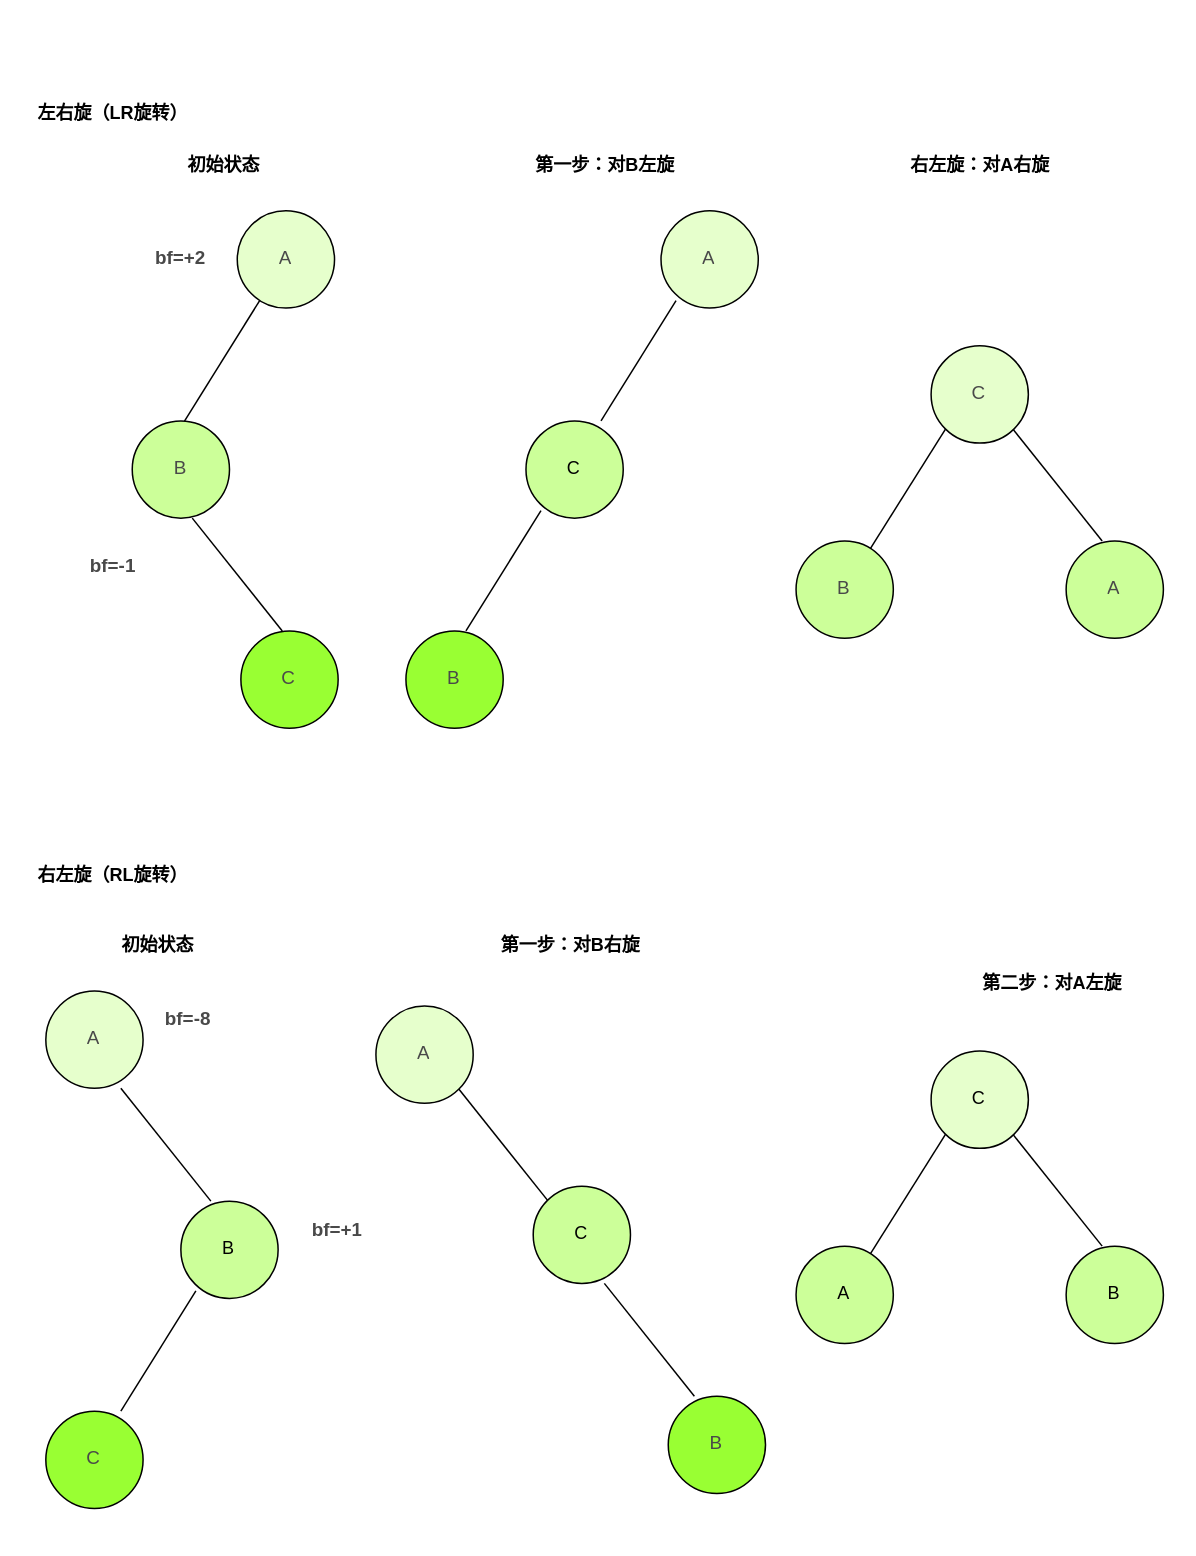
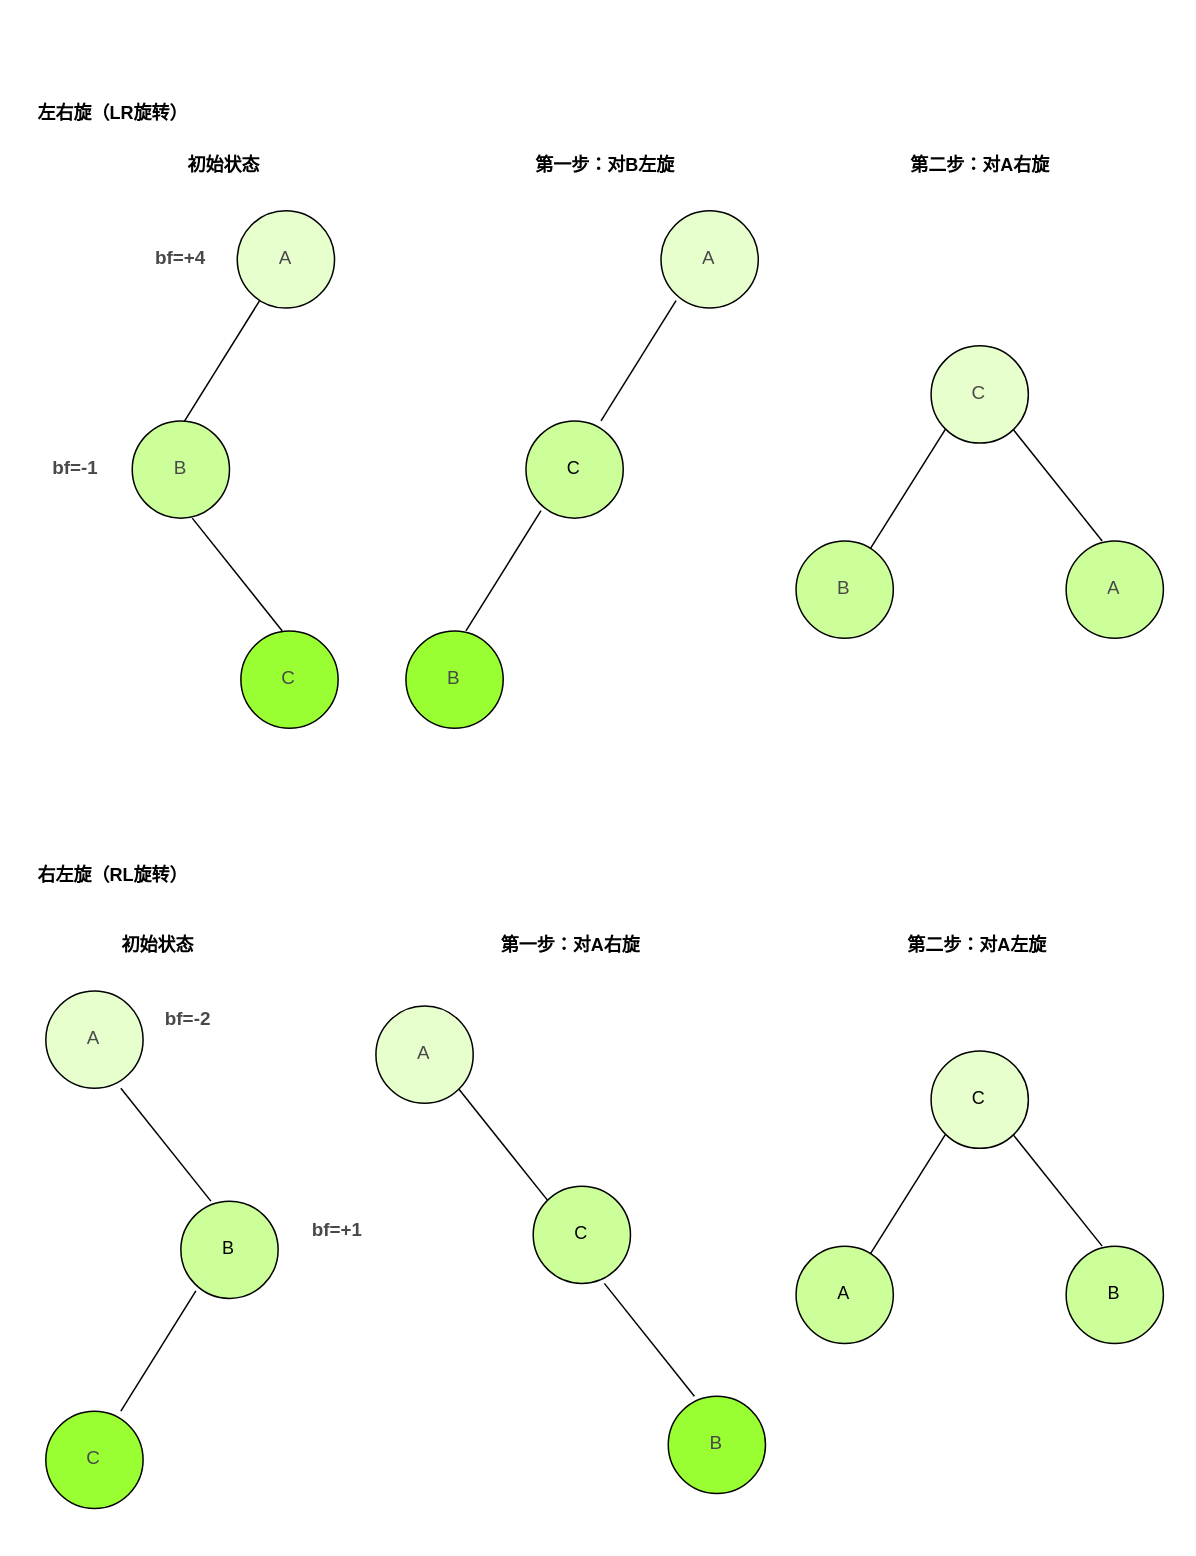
- <mxCell id="86" value="&lt;b&gt;右左旋：对A右旋&lt;/b&gt;" style="text;strokeColor=none;align=center;fillColor=none;html=1;verticalAlign=middle;whiteSpace=wrap;rounded=0;" vertex="1" parent="1"><mxGeometry x="603.61" y="98.75" width="97.59" height="22.5" as="geometry" /></mxCell>
+ <mxCell id="86" value="&lt;b&gt;第二步：对A右旋&lt;/b&gt;" style="text;strokeColor=none;align=center;fillColor=none;html=1;verticalAlign=middle;whiteSpace=wrap;rounded=0;" vertex="1" parent="1"><mxGeometry x="603.61" y="98.75" width="97.59" height="22.5" as="geometry" /></mxCell>
- <mxCell id="42" value="&lt;pre style=&quot;font-family: var(--ds-font-family-code); overflow: auto; padding: calc(var(--ds-md-zoom)*8px)calc(var(--ds-md-zoom)*12px); text-wrap: wrap; word-break: break-all; color: rgb(73, 73, 73); font-size: 12.573px; text-align: start; margin-top: 0px !important; margin-bottom: 0px !important;&quot;&gt;&lt;b&gt;bf=+2&lt;/b&gt;&lt;/pre&gt;" style="text;strokeColor=none;align=center;fillColor=none;html=1;verticalAlign=middle;whiteSpace=wrap;rounded=0;" vertex="1" parent="30"><mxGeometry x="71.21" y="22.41" width="37.59" height="20" as="geometry" /></mxCell>
+ <mxCell id="42" value="&lt;pre style=&quot;font-family: var(--ds-font-family-code); overflow: auto; padding: calc(var(--ds-md-zoom)*8px)calc(var(--ds-md-zoom)*12px); text-wrap: wrap; word-break: break-all; color: rgb(73, 73, 73); font-size: 12.573px; text-align: start; margin-top: 0px !important; margin-bottom: 0px !important;&quot;&gt;&lt;b&gt;bf=+4&lt;/b&gt;&lt;/pre&gt;" style="text;strokeColor=none;align=center;fillColor=none;html=1;verticalAlign=middle;whiteSpace=wrap;rounded=0;" vertex="1" parent="30"><mxGeometry x="71.21" y="22.41" width="37.59" height="20" as="geometry" /></mxCell>
- <mxCell id="43" value="&lt;pre style=&quot;font-family: var(--ds-font-family-code); overflow: auto; padding: calc(var(--ds-md-zoom)*8px)calc(var(--ds-md-zoom)*12px); text-wrap: wrap; word-break: break-all; color: rgb(73, 73, 73); font-size: 12.573px; text-align: start; margin-top: 0px !important; margin-bottom: 0px !important;&quot;&gt;&lt;b&gt;bf=-1&lt;/b&gt;&lt;/pre&gt;" style="text;strokeColor=none;align=center;fillColor=none;html=1;verticalAlign=middle;whiteSpace=wrap;rounded=0;" vertex="1" parent="30"><mxGeometry x="25" y="226.11" width="40" height="22.59" as="geometry" /></mxCell>
+ <mxCell id="43" value="&lt;pre style=&quot;font-family: var(--ds-font-family-code); overflow: auto; padding: calc(var(--ds-md-zoom)*8px)calc(var(--ds-md-zoom)*12px); text-wrap: wrap; word-break: break-all; color: rgb(73, 73, 73); font-size: 12.573px; text-align: start; margin-top: 0px !important; margin-bottom: 0px !important;&quot;&gt;&lt;b&gt;bf=-1&lt;/b&gt;&lt;/pre&gt;" style="text;strokeColor=none;align=center;fillColor=none;html=1;verticalAlign=middle;whiteSpace=wrap;rounded=0;" vertex="1" parent="30"><mxGeometry y="161.11" width="40" height="22.59" as="geometry" /></mxCell>
- <mxCell id="88" value="&lt;b&gt;第一步：对B右旋&lt;/b&gt;" style="text;strokeColor=none;align=center;fillColor=none;html=1;verticalAlign=middle;whiteSpace=wrap;rounded=0;" vertex="1" parent="1"><mxGeometry x="329.82" y="620" width="100" height="20" as="geometry" /></mxCell>
+ <mxCell id="88" value="&lt;b&gt;第一步：对A右旋&lt;/b&gt;" style="text;strokeColor=none;align=center;fillColor=none;html=1;verticalAlign=middle;whiteSpace=wrap;rounded=0;" vertex="1" parent="1"><mxGeometry x="329.82" y="620" width="100" height="20" as="geometry" /></mxCell>
- <mxCell id="89" value="&lt;b&gt;第二步：对A左旋&lt;/b&gt;" style="text;strokeColor=none;align=center;fillColor=none;html=1;verticalAlign=middle;whiteSpace=wrap;rounded=0;" vertex="1" parent="1"><mxGeometry x="651.2" y="647.5" width="100" height="15" as="geometry" /></mxCell>
+ <mxCell id="89" value="&lt;b&gt;第二步：对A左旋&lt;/b&gt;" style="text;strokeColor=none;align=center;fillColor=none;html=1;verticalAlign=middle;whiteSpace=wrap;rounded=0;" vertex="1" parent="1"><mxGeometry x="601.2" y="622.5" width="100" height="15" as="geometry" /></mxCell>
- <mxCell id="48" value="&lt;pre style=&quot;font-family: var(--ds-font-family-code); overflow: auto; padding: calc(var(--ds-md-zoom)*8px)calc(var(--ds-md-zoom)*12px); text-wrap: wrap; word-break: break-all; color: rgb(73, 73, 73); font-size: 12.573px; text-align: start; margin-top: 0px !important; margin-bottom: 0px !important;&quot;&gt;&lt;b&gt;bf=-8&lt;/b&gt;&lt;/pre&gt;" style="text;strokeColor=none;align=center;fillColor=none;html=1;verticalAlign=middle;whiteSpace=wrap;rounded=0;container=0;" vertex="1" parent="45"><mxGeometry x="74.82" y="10" width="40" height="17.59" as="geometry" /></mxCell>
+ <mxCell id="48" value="&lt;pre style=&quot;font-family: var(--ds-font-family-code); overflow: auto; padding: calc(var(--ds-md-zoom)*8px)calc(var(--ds-md-zoom)*12px); text-wrap: wrap; word-break: break-all; color: rgb(73, 73, 73); font-size: 12.573px; text-align: start; margin-top: 0px !important; margin-bottom: 0px !important;&quot;&gt;&lt;b&gt;bf=-2&lt;/b&gt;&lt;/pre&gt;" style="text;strokeColor=none;align=center;fillColor=none;html=1;verticalAlign=middle;whiteSpace=wrap;rounded=0;container=0;" vertex="1" parent="45"><mxGeometry x="74.82" y="10" width="40" height="17.59" as="geometry" /></mxCell>
